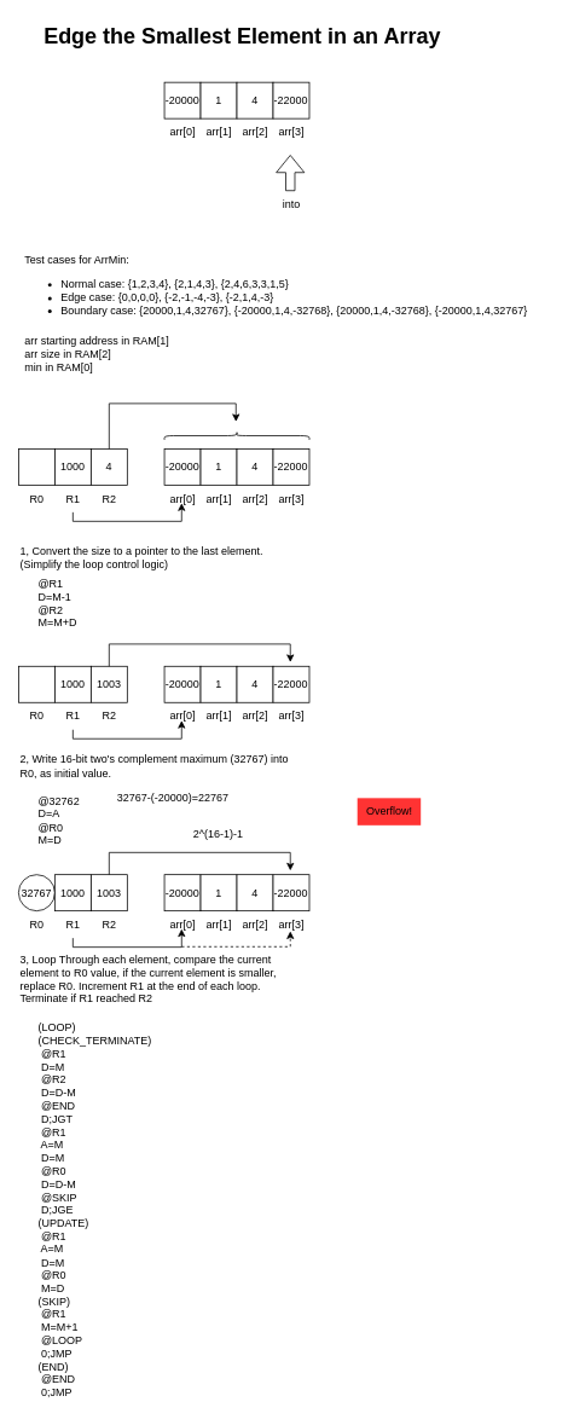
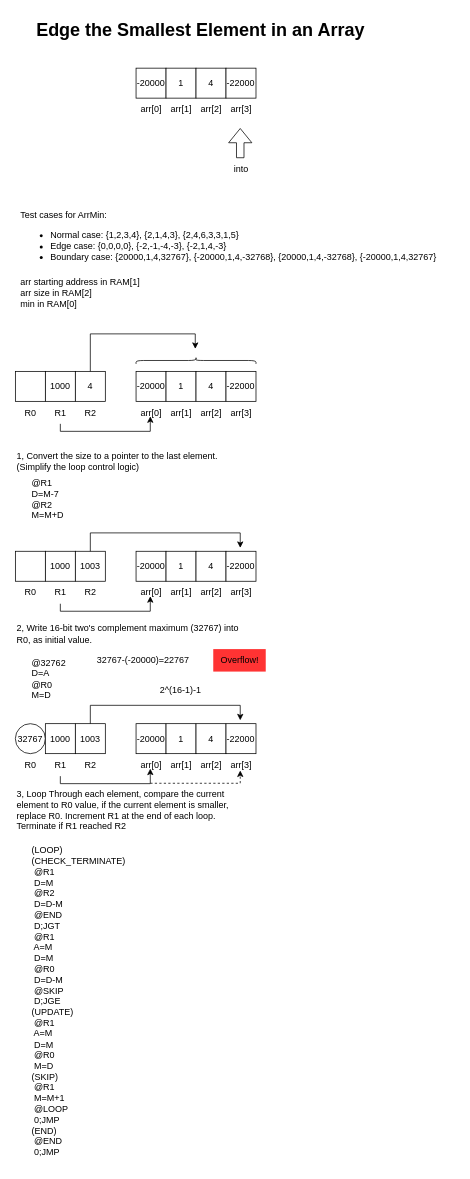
- <mxCell id="33" value="@R1&lt;br&gt;D=M-1&lt;br&gt;@R2&lt;br&gt;M=M+D" style="text;html=1;align=left;verticalAlign=middle;resizable=0;points=[];autosize=1;strokeColor=none;fillColor=none;" vertex="1" parent="1"><mxGeometry x="40" y="630" width="70" height="70" as="geometry" /></mxCell>
+ <mxCell id="33" value="@R1&lt;br&gt;D=M-7&lt;br&gt;@R2&lt;br&gt;M=M+D" style="text;html=1;align=left;verticalAlign=middle;resizable=0;points=[];autosize=1;strokeColor=none;fillColor=none;" vertex="1" parent="1"><mxGeometry x="40" y="630" width="70" height="70" as="geometry" /></mxCell>
- <mxCell id="73" value="Overflow!" style="text;html=1;align=center;verticalAlign=middle;resizable=0;points=[];autosize=1;strokeColor=none;fillColor=#FF3333;" vertex="1" parent="1"><mxGeometry x="394" y="880" width="70" height="30" as="geometry" /></mxCell>
+ <mxCell id="73" value="Overflow!" style="text;html=1;align=center;verticalAlign=middle;resizable=0;points=[];autosize=1;strokeColor=none;fillColor=#FF3333;" vertex="1" parent="1"><mxGeometry x="284" y="865" width="70" height="30" as="geometry" /></mxCell>
